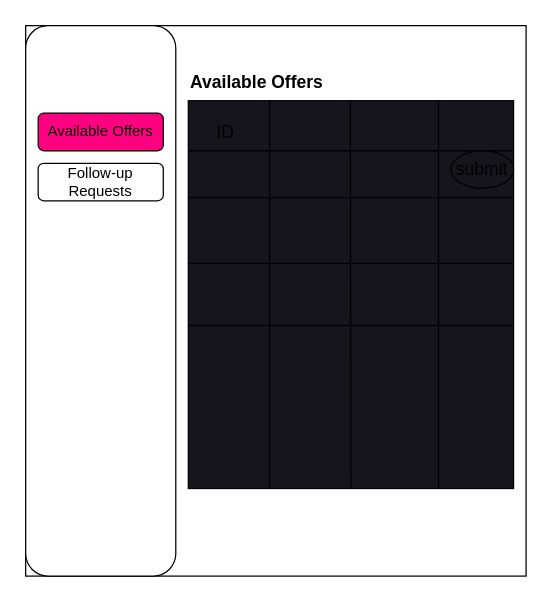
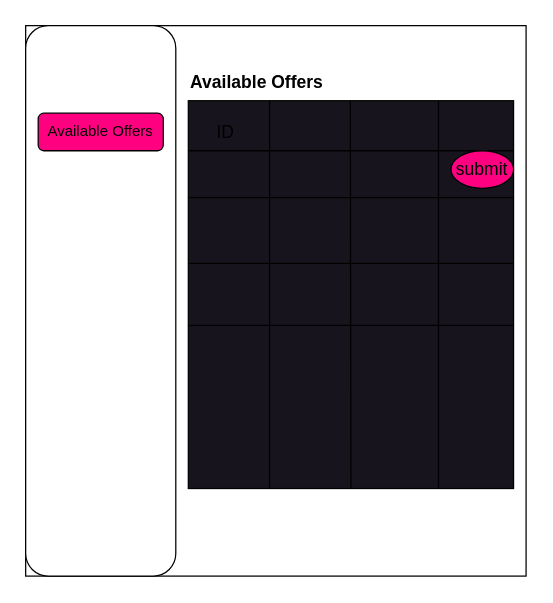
- <mxCell id="16" value="submit" style="ellipse;whiteSpace=wrap;html=1;fontSize=14;fillColor=#18141D;" vertex="1" parent="1"><mxGeometry x="360" y="120" width="50" height="30" as="geometry" /></mxCell>
+ <mxCell id="16" value="submit" style="ellipse;whiteSpace=wrap;html=1;fontSize=14;fillColor=#ff0080;" vertex="1" parent="1"><mxGeometry x="360" y="120" width="50" height="30" as="geometry" /></mxCell>
- <mxCell id="5" value="Follow-up Requests" style="rounded=1;whiteSpace=wrap;html=1;" vertex="1" parent="1"><mxGeometry x="30" y="130" width="100" height="30" as="geometry" /></mxCell>
